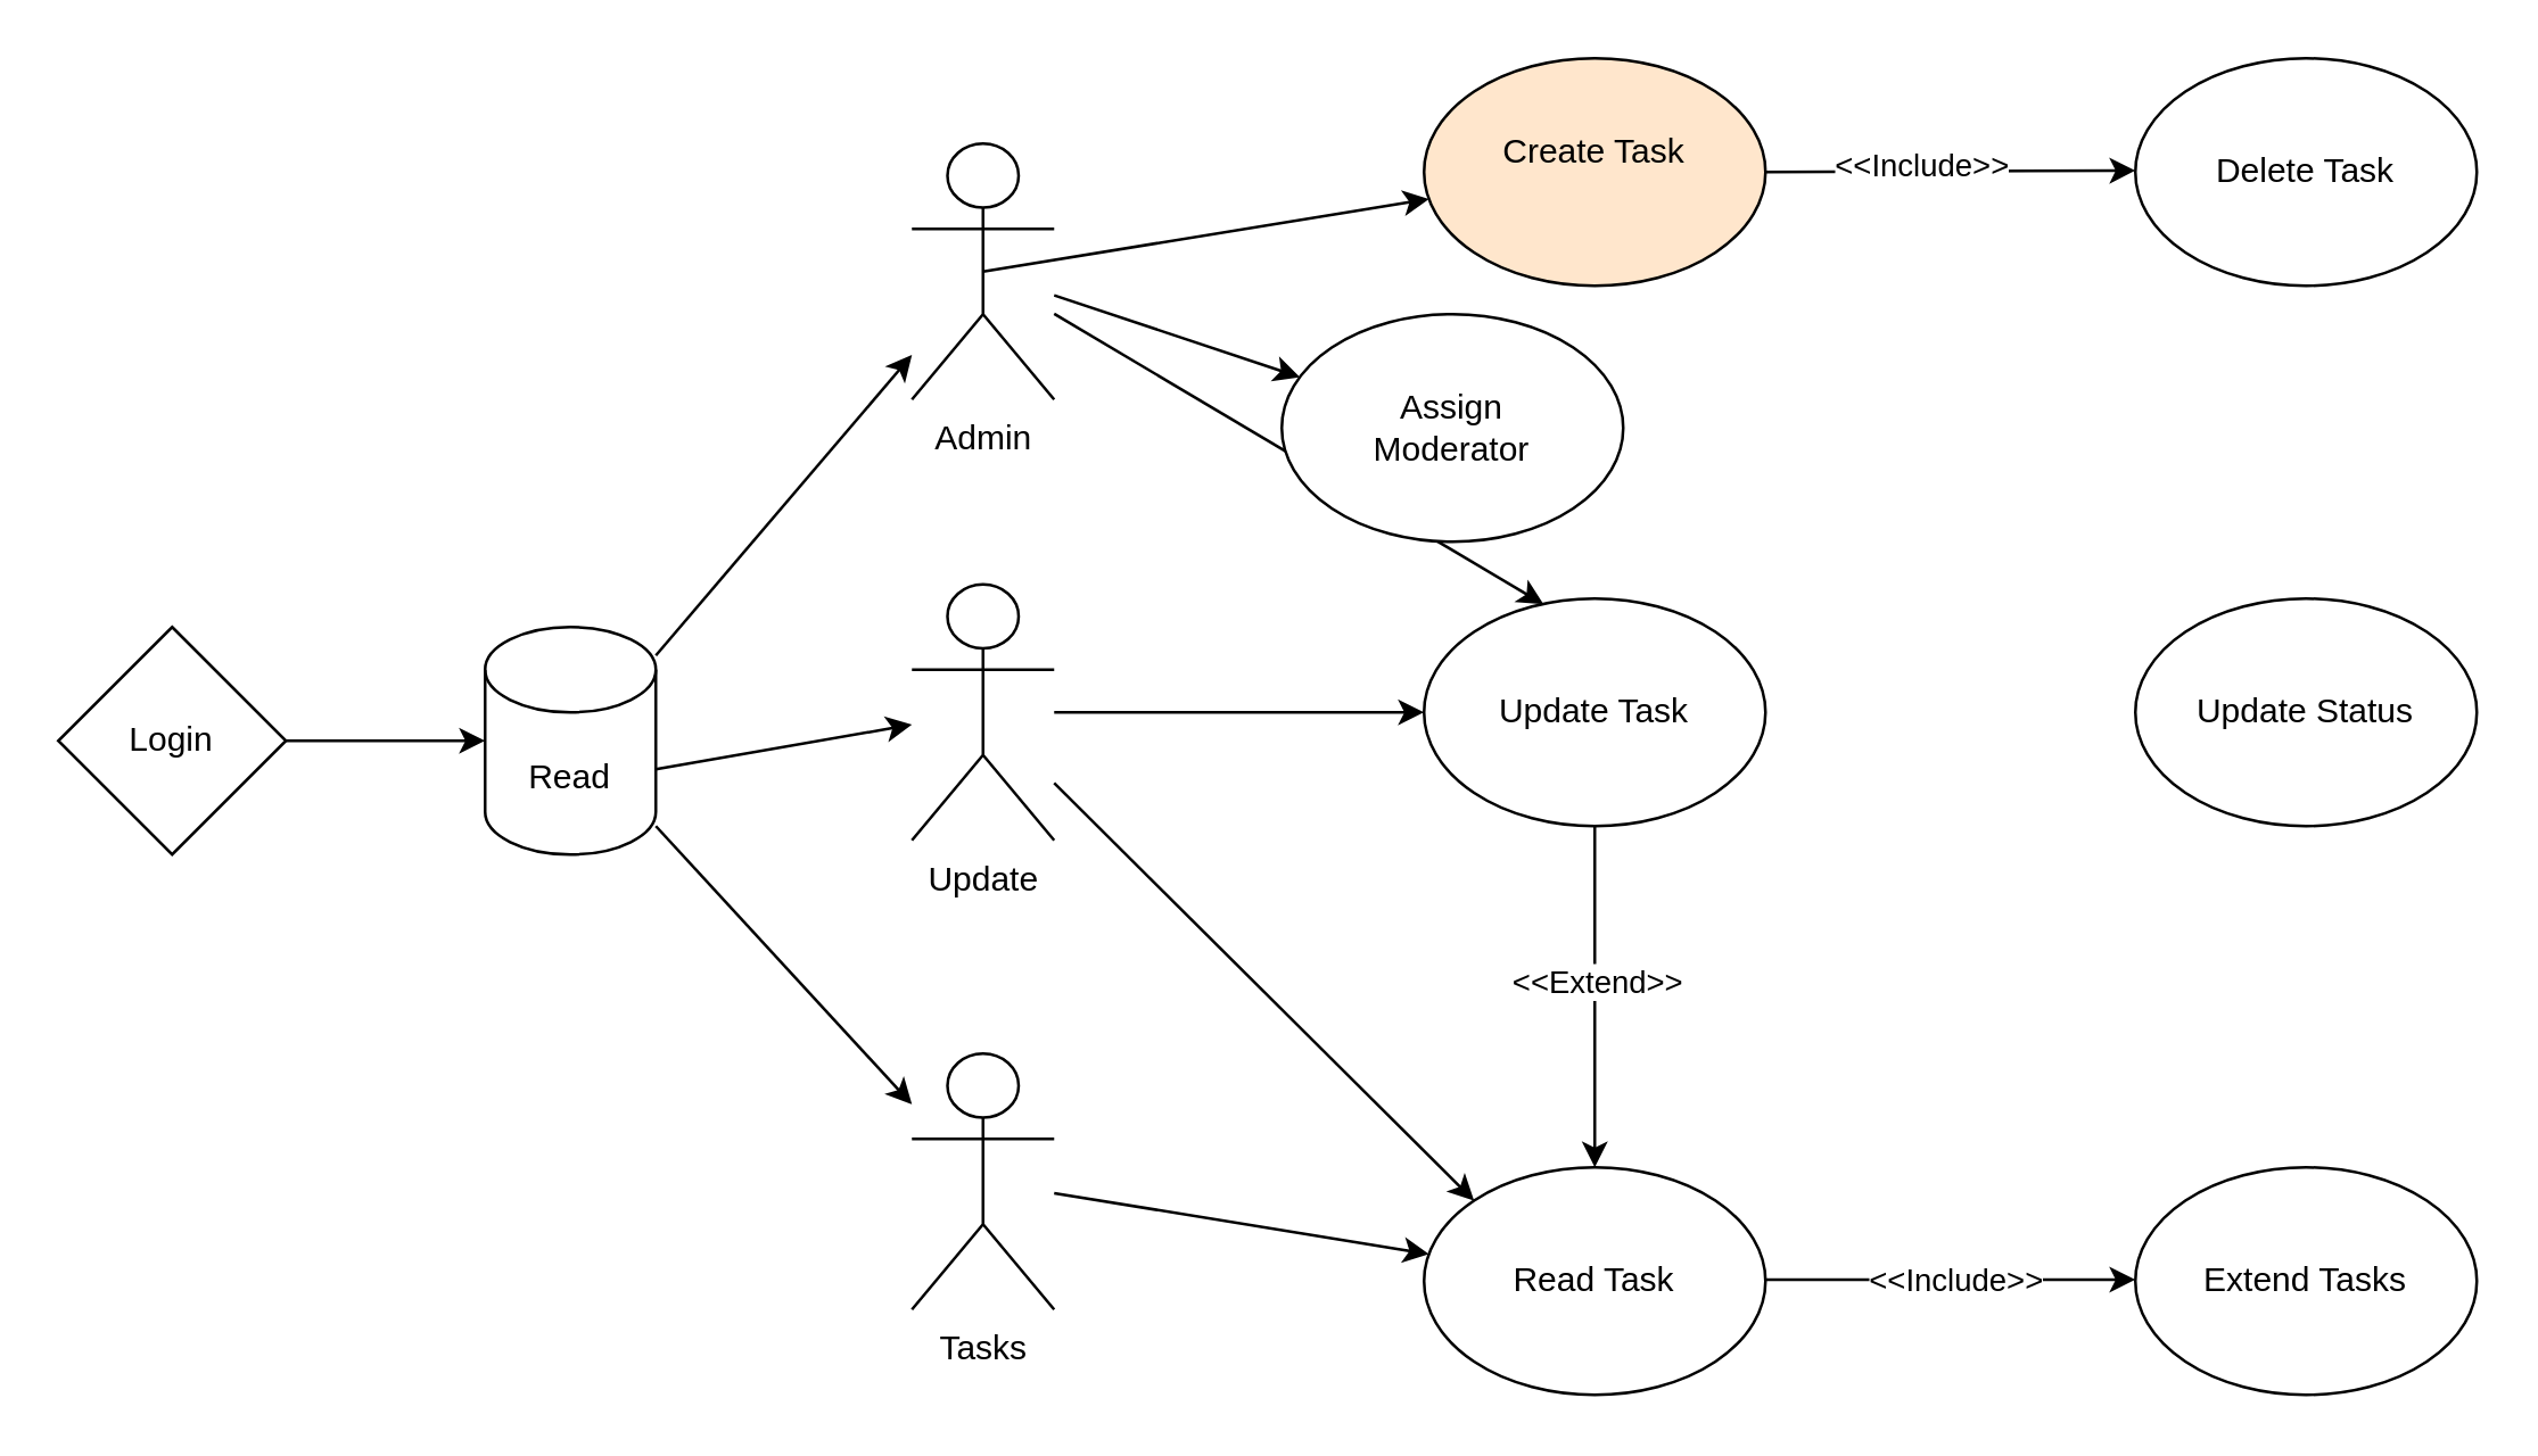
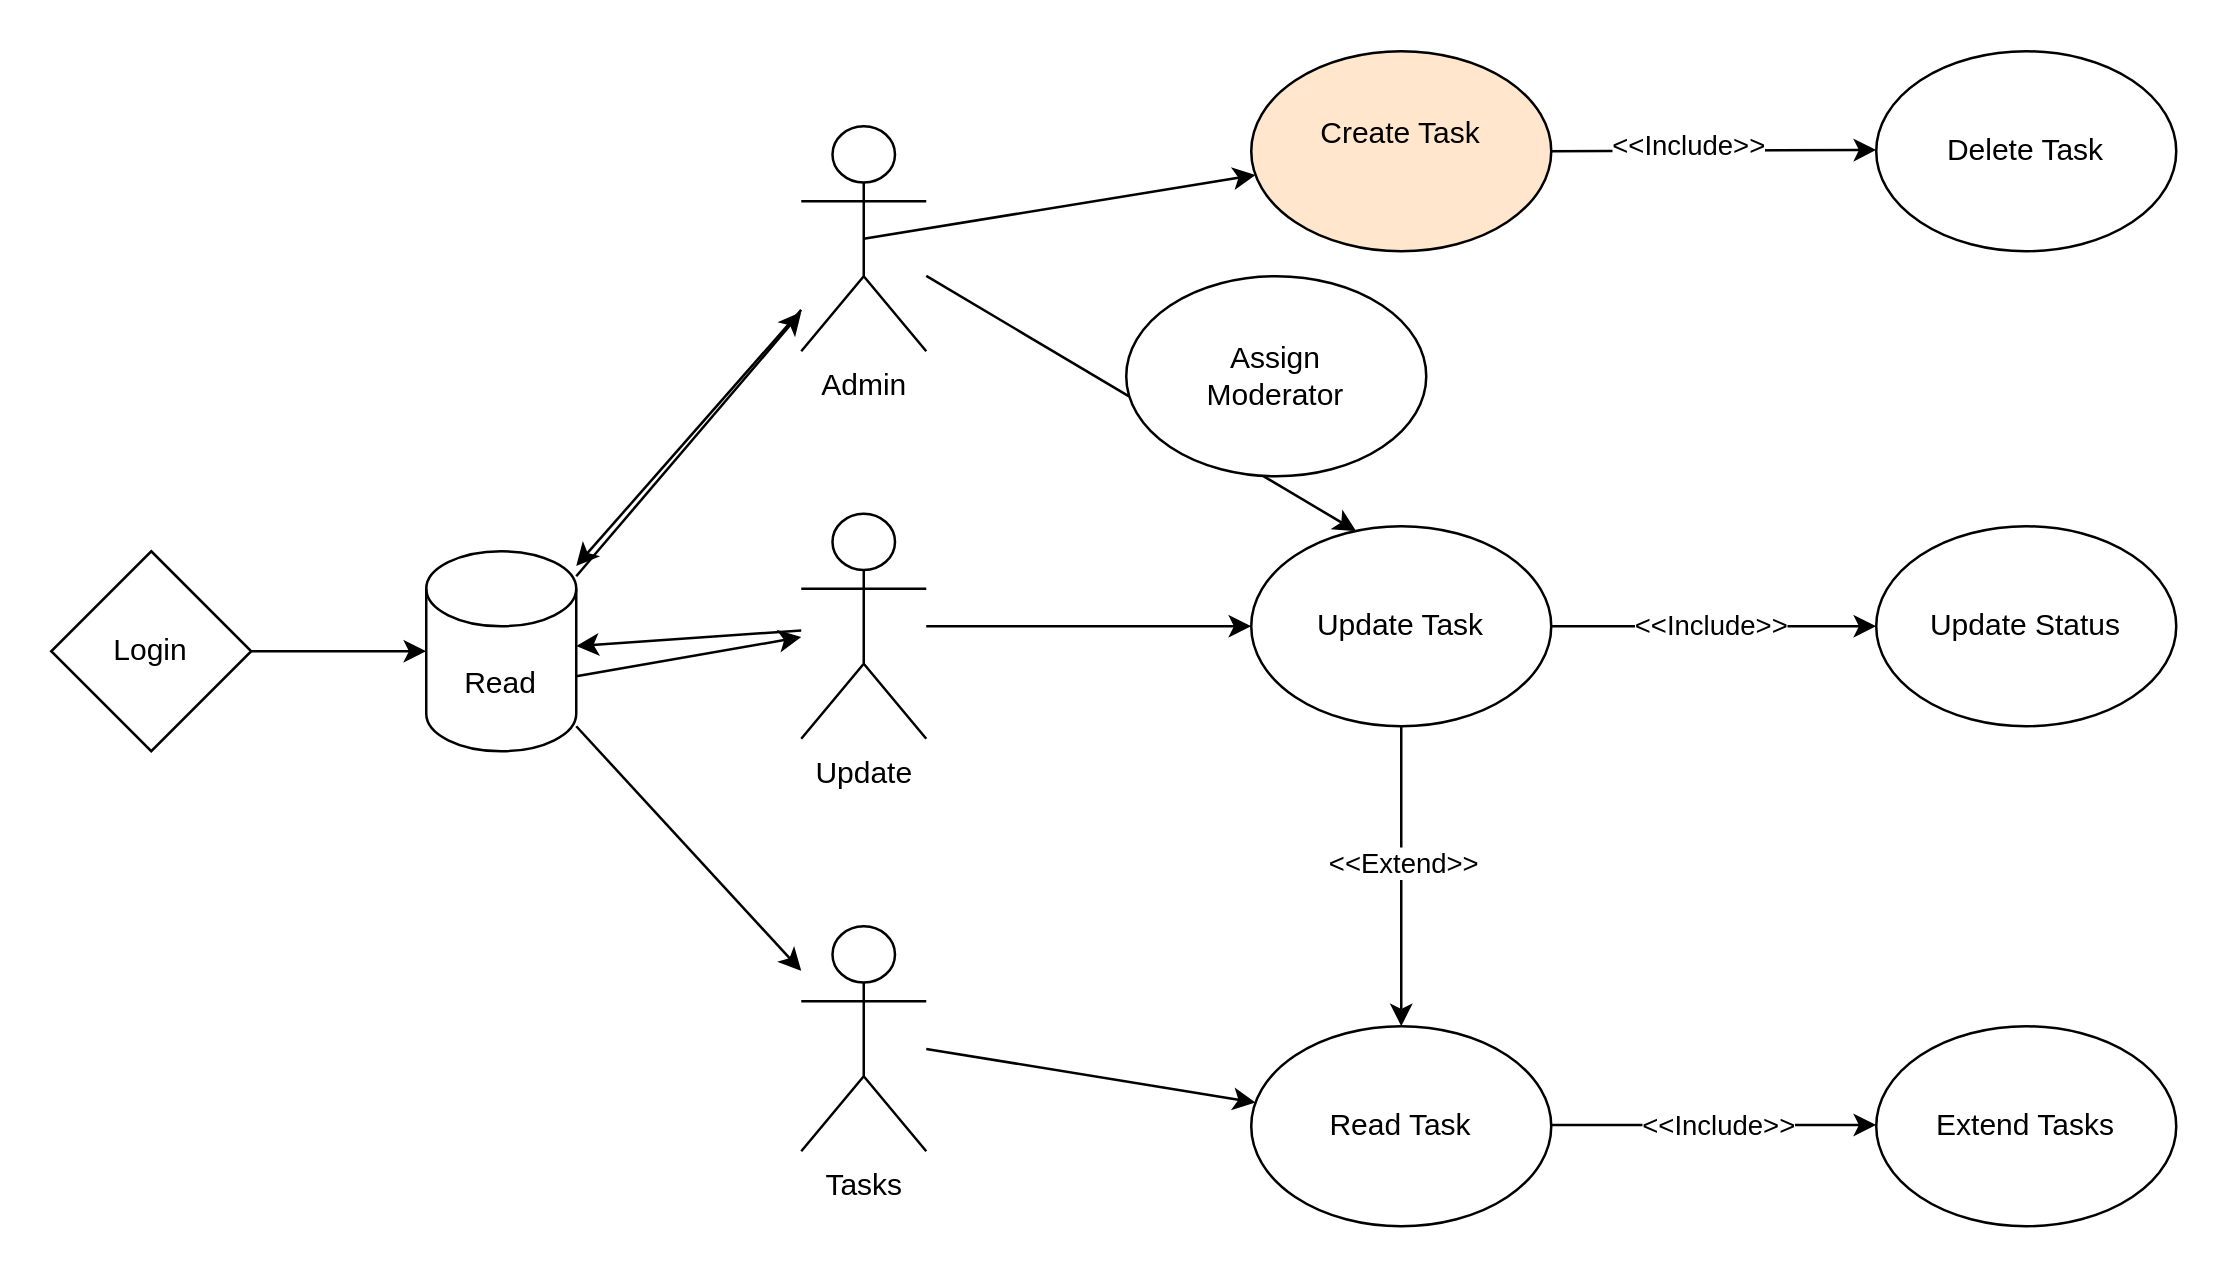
- <mxCell id="25" value="" style="endArrow=classic;html=1;rounded=0;" parent="1" source="2" target="24" edge="1"><mxGeometry width="50" height="50" relative="1" as="geometry"><mxPoint x="490" y="190" as="sourcePoint" /><mxPoint x="540" y="140" as="targetPoint" /></mxGeometry></mxCell>
+ <mxCell id="25" value="" style="endArrow=classic;html=1;rounded=0;" parent="1" source="2" target="26" edge="1"><mxGeometry width="50" height="50" relative="1" as="geometry"><mxPoint x="490" y="190" as="sourcePoint" /><mxPoint x="540" y="140" as="targetPoint" /></mxGeometry></mxCell>
+ <mxCell id="10" style="edgeStyle=orthogonalEdgeStyle;rounded=0;orthogonalLoop=1;jettySize=auto;html=1;exitX=1;exitY=0.5;exitDx=0;exitDy=0;" parent="1" source="14" target="23" edge="1"><mxGeometry relative="1" as="geometry"><mxPoint x="750" y="250" as="targetPoint" /></mxGeometry></mxCell>
+ <mxCell id="11" value="&amp;lt;&amp;lt;Include&amp;gt;&amp;gt;" style="edgeLabel;html=1;align=center;verticalAlign=middle;resizable=0;points=[];" parent="10" vertex="1" connectable="0"><mxGeometry x="-0.031" y="1" relative="1" as="geometry"><mxPoint as="offset" /></mxGeometry></mxCell>
- <mxCell id="8" value="" style="endArrow=classic;html=1;rounded=0;entryX=0;entryY=0;entryDx=0;entryDy=0;" parent="1" source="4" target="7" edge="1"><mxGeometry width="50" height="50" relative="1" as="geometry"><mxPoint x="376.92" y="277.35" as="sourcePoint" /><mxPoint x="499.999" y="249.999" as="targetPoint" /></mxGeometry></mxCell>
+ <mxCell id="8" value="" style="endArrow=classic;html=1;rounded=0;" parent="1" source="4" target="26" edge="1"><mxGeometry width="50" height="50" relative="1" as="geometry"><mxPoint x="376.92" y="277.35" as="sourcePoint" /><mxPoint x="499.999" y="249.999" as="targetPoint" /></mxGeometry></mxCell>
